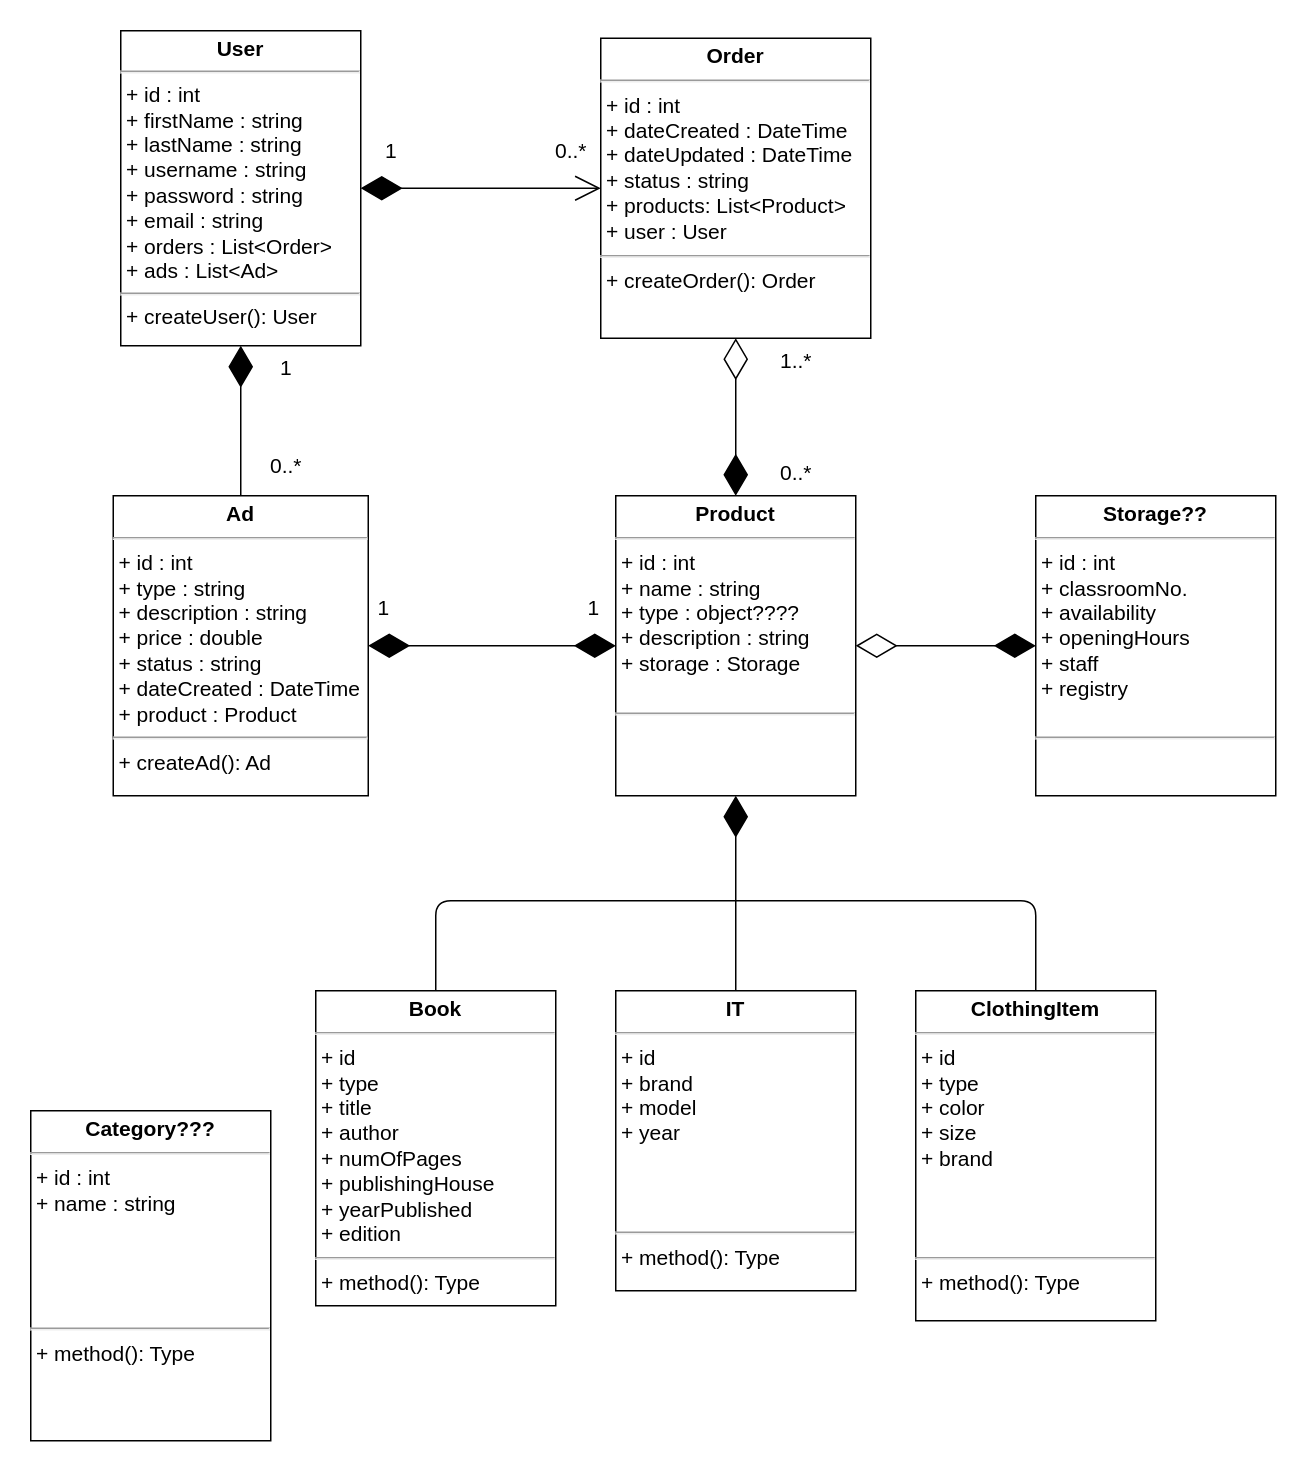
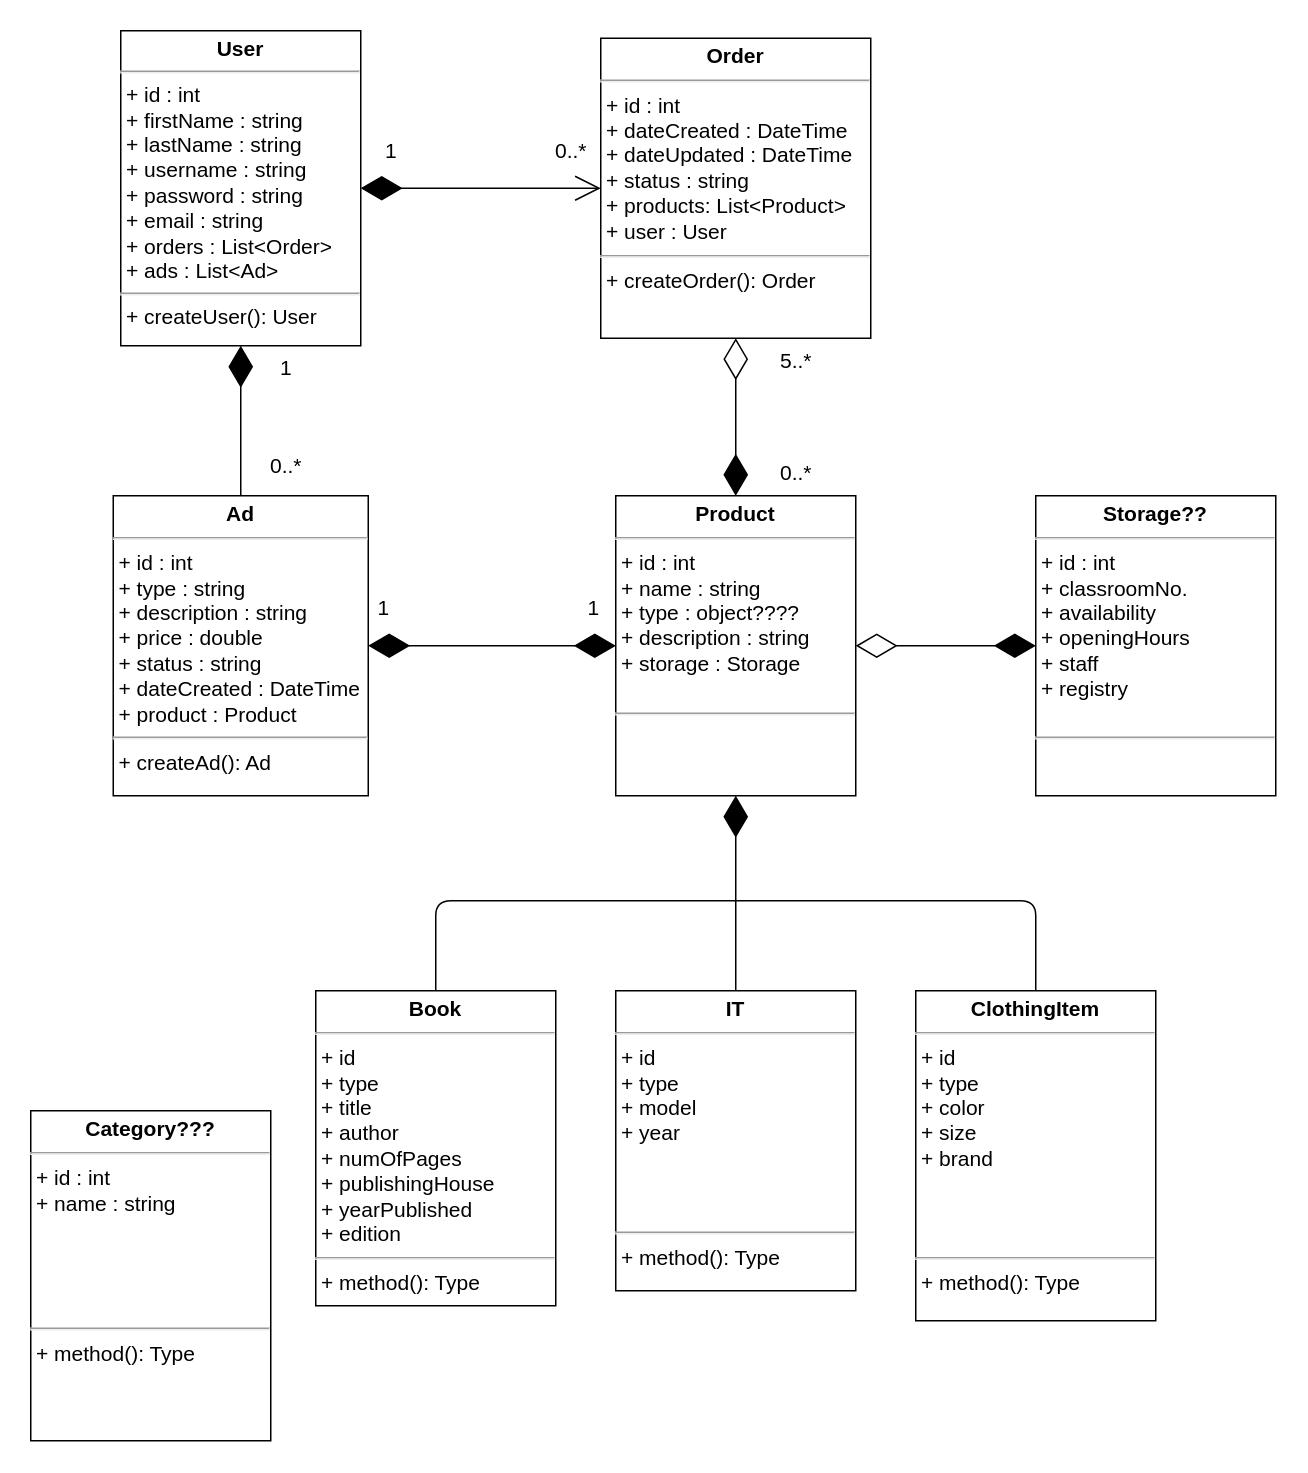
- <mxCell id="18" value="1..*" style="text;html=1;align=center;verticalAlign=middle;resizable=0;points=[];autosize=1;strokeColor=none;fillColor=none;fontSize=14;" parent="1" vertex="1"><mxGeometry x="510" y="225" width="40" height="30" as="geometry" /></mxCell>
+ <mxCell id="18" value="5..*" style="text;html=1;align=center;verticalAlign=middle;resizable=0;points=[];autosize=1;strokeColor=none;fillColor=none;fontSize=14;" parent="1" vertex="1"><mxGeometry x="510" y="225" width="40" height="30" as="geometry" /></mxCell>
- <mxCell id="13" value="&lt;p style=&quot;margin: 4px 0px 0px; text-align: center; font-size: 14px;&quot;&gt;&lt;b style=&quot;font-size: 14px;&quot;&gt;IT&lt;/b&gt;&lt;/p&gt;&lt;hr style=&quot;font-size: 14px;&quot;&gt;&lt;p style=&quot;margin: 0px 0px 0px 4px; font-size: 14px;&quot;&gt;+ id&lt;/p&gt;&lt;p style=&quot;margin: 0px 0px 0px 4px; font-size: 14px;&quot;&gt;+ brand&lt;/p&gt;&lt;p style=&quot;margin: 0px 0px 0px 4px; font-size: 14px;&quot;&gt;+ model&lt;/p&gt;&lt;p style=&quot;margin: 0px 0px 0px 4px; font-size: 14px;&quot;&gt;+ year&lt;/p&gt;&lt;p style=&quot;margin: 0px 0px 0px 4px; font-size: 14px;&quot;&gt;&lt;br style=&quot;font-size: 14px;&quot;&gt;&lt;/p&gt;&lt;p style=&quot;margin: 0px 0px 0px 4px; font-size: 14px;&quot;&gt;&lt;br&gt;&lt;/p&gt;&lt;p style=&quot;margin: 0px 0px 0px 4px; font-size: 14px;&quot;&gt;&lt;br&gt;&lt;/p&gt;&lt;hr style=&quot;font-size: 14px;&quot;&gt;&lt;p style=&quot;margin: 0px 0px 0px 4px; font-size: 14px;&quot;&gt;+ method(): Type&lt;/p&gt;" style="verticalAlign=top;align=left;overflow=fill;fontSize=14;fontFamily=Helvetica;html=1;" parent="1" vertex="1"><mxGeometry x="410" y="660" width="160" height="200" as="geometry" /></mxCell>
+ <mxCell id="13" value="&lt;p style=&quot;margin: 4px 0px 0px; text-align: center; font-size: 14px;&quot;&gt;&lt;b style=&quot;font-size: 14px;&quot;&gt;IT&lt;/b&gt;&lt;/p&gt;&lt;hr style=&quot;font-size: 14px;&quot;&gt;&lt;p style=&quot;margin: 0px 0px 0px 4px; font-size: 14px;&quot;&gt;+ id&lt;/p&gt;&lt;p style=&quot;margin: 0px 0px 0px 4px; font-size: 14px;&quot;&gt;+ type&lt;/p&gt;&lt;p style=&quot;margin: 0px 0px 0px 4px; font-size: 14px;&quot;&gt;+ model&lt;/p&gt;&lt;p style=&quot;margin: 0px 0px 0px 4px; font-size: 14px;&quot;&gt;+ year&lt;/p&gt;&lt;p style=&quot;margin: 0px 0px 0px 4px; font-size: 14px;&quot;&gt;&lt;br style=&quot;font-size: 14px;&quot;&gt;&lt;/p&gt;&lt;p style=&quot;margin: 0px 0px 0px 4px; font-size: 14px;&quot;&gt;&lt;br&gt;&lt;/p&gt;&lt;p style=&quot;margin: 0px 0px 0px 4px; font-size: 14px;&quot;&gt;&lt;br&gt;&lt;/p&gt;&lt;hr style=&quot;font-size: 14px;&quot;&gt;&lt;p style=&quot;margin: 0px 0px 0px 4px; font-size: 14px;&quot;&gt;+ method(): Type&lt;/p&gt;" style="verticalAlign=top;align=left;overflow=fill;fontSize=14;fontFamily=Helvetica;html=1;" parent="1" vertex="1"><mxGeometry x="410" y="660" width="160" height="200" as="geometry" /></mxCell>
